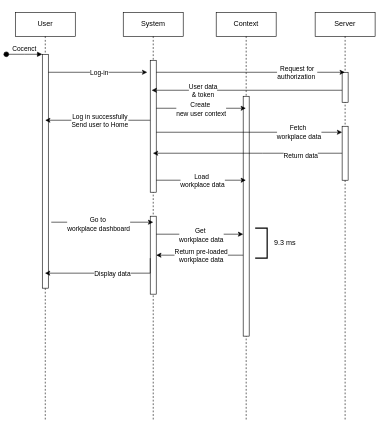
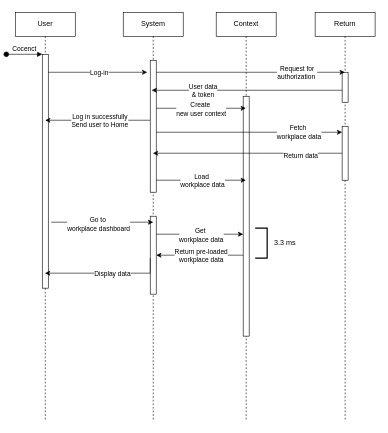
- <mxCell id="12" value="Server" style="shape=umlLifeline;perimeter=lifelinePerimeter;whiteSpace=wrap;html=1;container=0;dropTarget=0;collapsible=0;recursiveResize=0;outlineConnect=0;portConstraint=eastwest;newEdgeStyle={&quot;edgeStyle&quot;:&quot;elbowEdgeStyle&quot;,&quot;elbow&quot;:&quot;vertical&quot;,&quot;curved&quot;:0,&quot;rounded&quot;:0};" vertex="1" parent="1"><mxGeometry x="520" y="20" width="100" height="680" as="geometry" /></mxCell>
+ <mxCell id="12" value="Return" style="shape=umlLifeline;perimeter=lifelinePerimeter;whiteSpace=wrap;html=1;container=0;dropTarget=0;collapsible=0;recursiveResize=0;outlineConnect=0;portConstraint=eastwest;newEdgeStyle={&quot;edgeStyle&quot;:&quot;elbowEdgeStyle&quot;,&quot;elbow&quot;:&quot;vertical&quot;,&quot;curved&quot;:0,&quot;rounded&quot;:0};" vertex="1" parent="1"><mxGeometry x="520" y="20" width="100" height="680" as="geometry" /></mxCell>
- <mxCell id="38" value="9.3 ms" style="text;html=1;align=center;verticalAlign=middle;whiteSpace=wrap;rounded=0;" vertex="1" parent="1"><mxGeometry x="440" y="390" width="60" height="30" as="geometry" /></mxCell>
+ <mxCell id="38" value="3.3 ms" style="text;html=1;align=center;verticalAlign=middle;whiteSpace=wrap;rounded=0;" vertex="1" parent="1"><mxGeometry x="440" y="390" width="60" height="30" as="geometry" /></mxCell>
